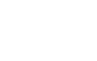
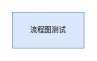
+ <mxCell id="2" value="流程图测试" style="rounded=0;whiteSpace=wrap;html=1;fillColor=#dae8fc;strokeColor=#6c8ebf;" parent="1" vertex="1"><mxGeometry x="20" y="20" width="120" height="60" as="geometry" /></mxCell>
